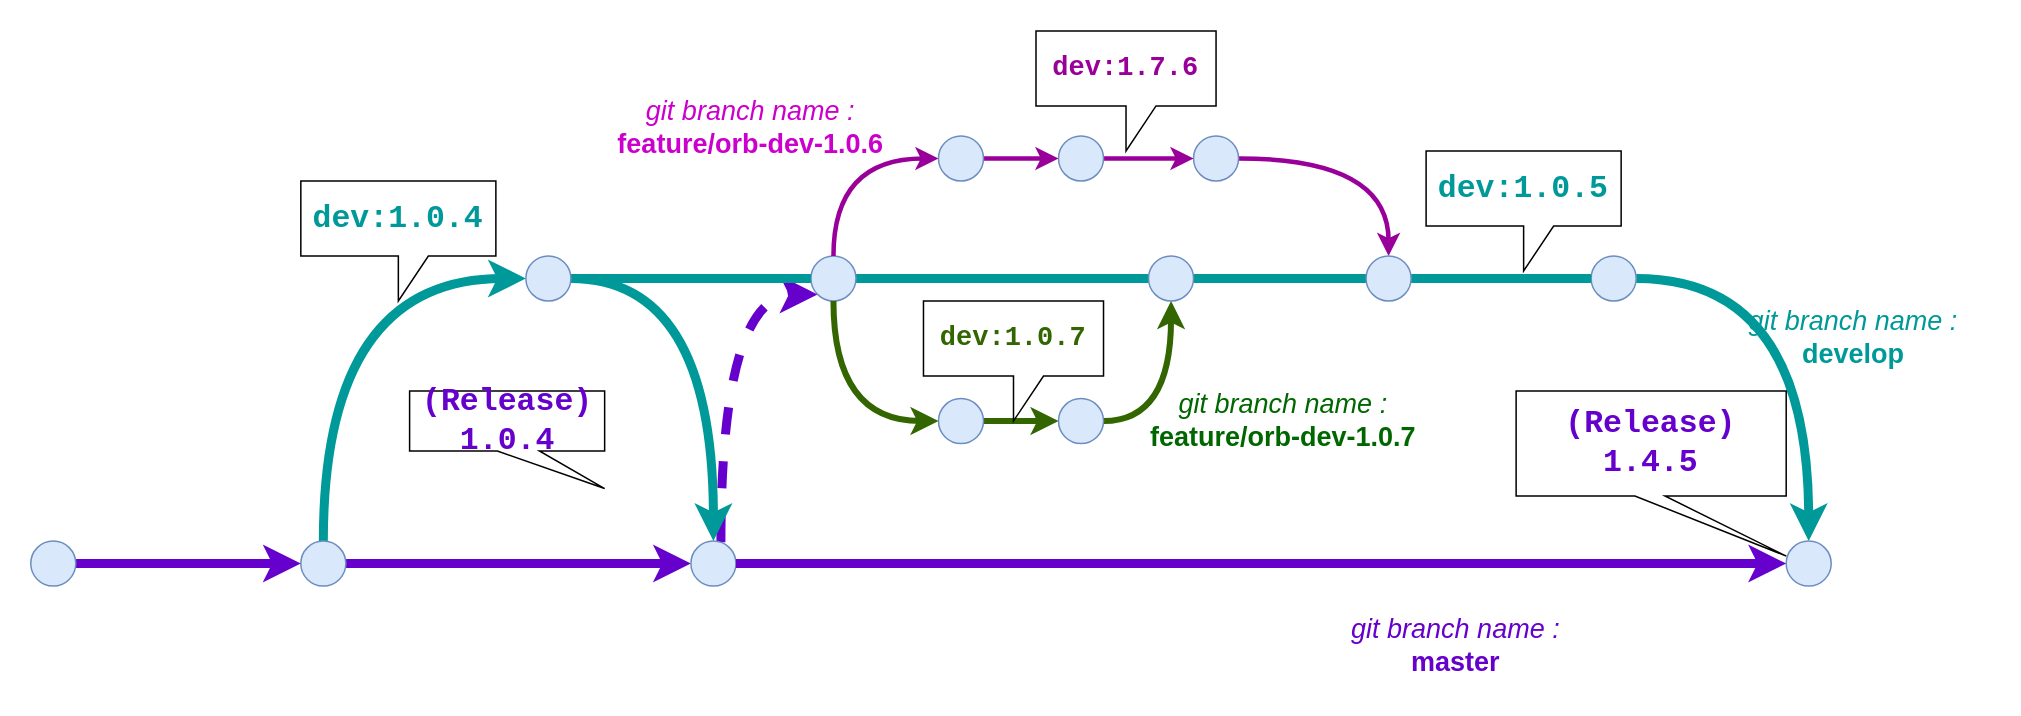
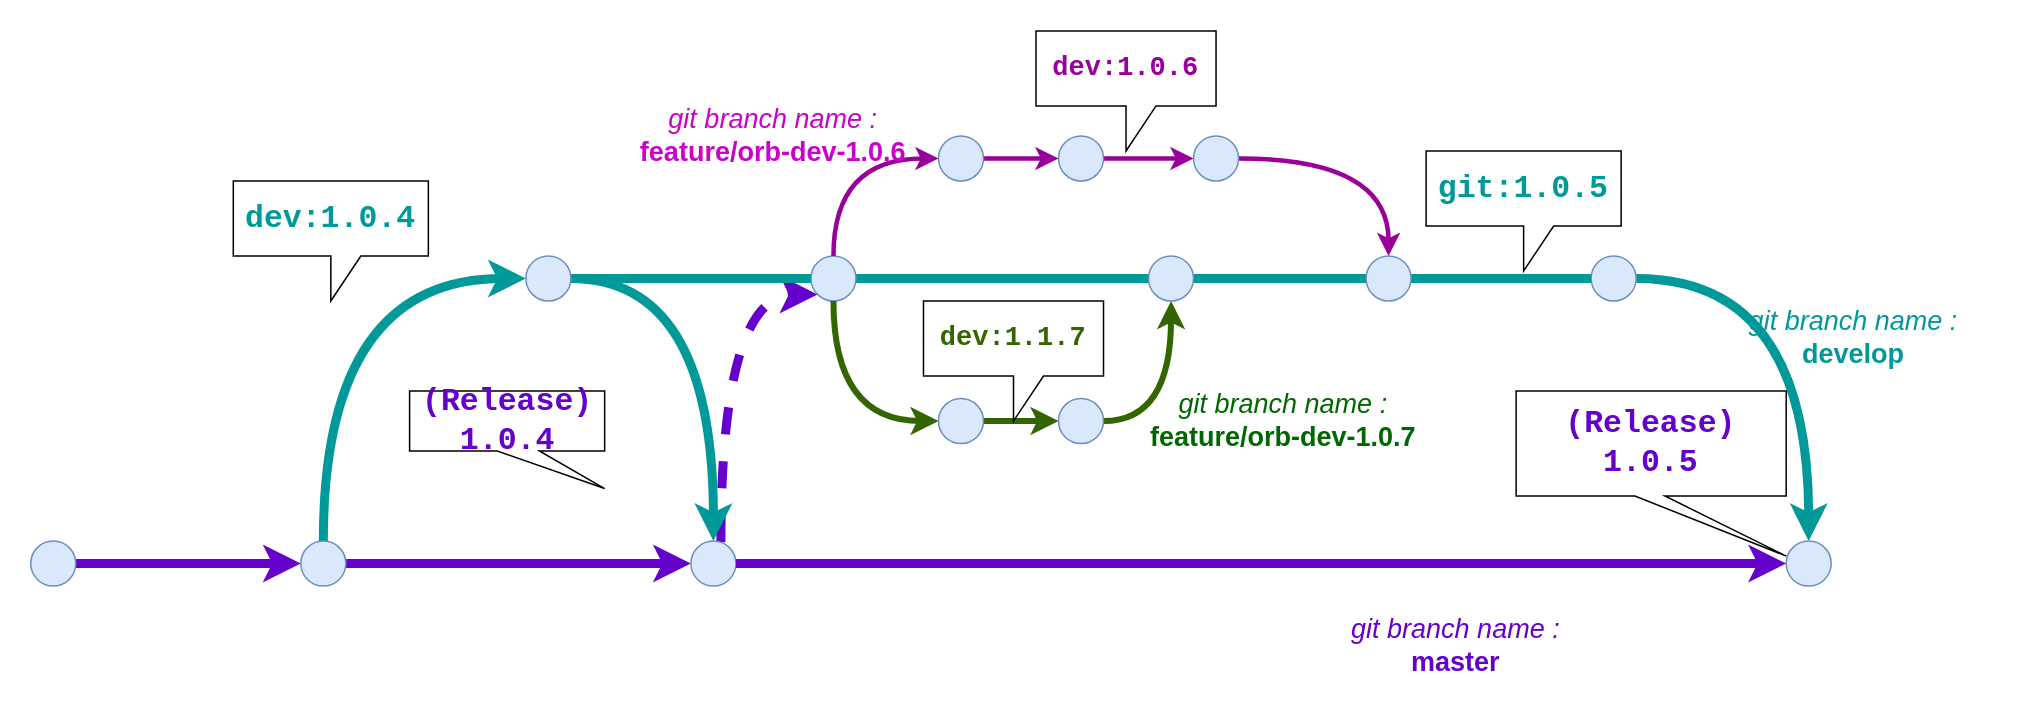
- <mxCell id="34" value="&lt;font face=&quot;Courier New&quot; color=&quot;#990099&quot;&gt;&lt;b&gt;&lt;font style=&quot;font-size: 18px&quot;&gt;dev:1.7.6&lt;/font&gt;&lt;/b&gt;&lt;/font&gt;" style="shape=callout;whiteSpace=wrap;html=1;perimeter=calloutPerimeter;" vertex="1" parent="1"><mxGeometry x="690" y="20" width="120" height="80" as="geometry" /></mxCell>
+ <mxCell id="34" value="&lt;font face=&quot;Courier New&quot; color=&quot;#990099&quot;&gt;&lt;b&gt;&lt;font style=&quot;font-size: 18px&quot;&gt;dev:1.0.6&lt;/font&gt;&lt;/b&gt;&lt;/font&gt;" style="shape=callout;whiteSpace=wrap;html=1;perimeter=calloutPerimeter;" vertex="1" parent="1"><mxGeometry x="690" y="20" width="120" height="80" as="geometry" /></mxCell>
- <mxCell id="39" value="&lt;font style=&quot;font-size: 18px&quot; color=&quot;#CC00CC&quot;&gt;&lt;i&gt;&lt;span style=&quot;font-size: 18px&quot;&gt;git branch name : &lt;/span&gt;&lt;/i&gt;&lt;b style=&quot;font-size: 18px&quot;&gt;&lt;br style=&quot;font-size: 18px&quot;&gt;feature/orb-dev-1.0.6&lt;/b&gt;&lt;/font&gt;" style="text;html=1;strokeColor=none;fillColor=none;align=center;verticalAlign=middle;whiteSpace=wrap;rounded=0;strokeWidth=1;fontSize=18;" vertex="1" parent="1"><mxGeometry x="410" y="60" width="180" height="50" as="geometry" /></mxCell>
+ <mxCell id="39" value="&lt;font style=&quot;font-size: 18px&quot; color=&quot;#CC00CC&quot;&gt;&lt;i&gt;&lt;span style=&quot;font-size: 18px&quot;&gt;git branch name : &lt;/span&gt;&lt;/i&gt;&lt;b style=&quot;font-size: 18px&quot;&gt;&lt;br style=&quot;font-size: 18px&quot;&gt;feature/orb-dev-1.0.6&lt;/b&gt;&lt;/font&gt;" style="text;html=1;strokeColor=none;fillColor=none;align=center;verticalAlign=middle;whiteSpace=wrap;rounded=0;strokeWidth=1;fontSize=18;" vertex="1" parent="1"><mxGeometry x="425" y="65" width="180" height="50" as="geometry" /></mxCell>
- <mxCell id="36" value="&lt;font style=&quot;font-size: 21px&quot; face=&quot;Courier New&quot; color=&quot;#009999&quot;&gt;&lt;b&gt;&lt;font style=&quot;font-size: 21px&quot;&gt;dev:1.0.5&lt;/font&gt;&lt;/b&gt;&lt;/font&gt;" style="shape=callout;whiteSpace=wrap;html=1;perimeter=calloutPerimeter;" vertex="1" parent="1"><mxGeometry x="950" y="100" width="130" height="80" as="geometry" /></mxCell>
+ <mxCell id="36" value="&lt;font style=&quot;font-size: 21px&quot; face=&quot;Courier New&quot; color=&quot;#009999&quot;&gt;&lt;b&gt;&lt;font style=&quot;font-size: 21px&quot;&gt;git:1.0.5&lt;/font&gt;&lt;/b&gt;&lt;/font&gt;" style="shape=callout;whiteSpace=wrap;html=1;perimeter=calloutPerimeter;" vertex="1" parent="1"><mxGeometry x="950" y="100" width="130" height="80" as="geometry" /></mxCell>
- <mxCell id="43" value="&lt;font style=&quot;font-size: 21px&quot; face=&quot;Courier New&quot; color=&quot;#009999&quot;&gt;&lt;b&gt;&lt;font style=&quot;font-size: 21px&quot;&gt;dev:1.0.4&lt;/font&gt;&lt;/b&gt;&lt;/font&gt;" style="shape=callout;whiteSpace=wrap;html=1;perimeter=calloutPerimeter;" vertex="1" parent="1"><mxGeometry x="200" y="120" width="130" height="80" as="geometry" /></mxCell>
+ <mxCell id="43" value="&lt;font style=&quot;font-size: 21px&quot; face=&quot;Courier New&quot; color=&quot;#009999&quot;&gt;&lt;b&gt;&lt;font style=&quot;font-size: 21px&quot;&gt;dev:1.0.4&lt;/font&gt;&lt;/b&gt;&lt;/font&gt;" style="shape=callout;whiteSpace=wrap;html=1;perimeter=calloutPerimeter;" vertex="1" parent="1"><mxGeometry x="155" y="120" width="130" height="80" as="geometry" /></mxCell>
- <mxCell id="35" value="&lt;font face=&quot;Courier New&quot; color=&quot;#336600&quot;&gt;&lt;b&gt;&lt;font style=&quot;font-size: 18px&quot;&gt;dev:1.0.7&lt;/font&gt;&lt;/b&gt;&lt;/font&gt;" style="shape=callout;whiteSpace=wrap;html=1;perimeter=calloutPerimeter;" vertex="1" parent="1"><mxGeometry x="615" y="200" width="120" height="80" as="geometry" /></mxCell>
+ <mxCell id="35" value="&lt;font face=&quot;Courier New&quot; color=&quot;#336600&quot;&gt;&lt;b&gt;&lt;font style=&quot;font-size: 18px&quot;&gt;dev:1.1.7&lt;/font&gt;&lt;/b&gt;&lt;/font&gt;" style="shape=callout;whiteSpace=wrap;html=1;perimeter=calloutPerimeter;" vertex="1" parent="1"><mxGeometry x="615" y="200" width="120" height="80" as="geometry" /></mxCell>
- <mxCell id="37" value="&lt;div&gt;&lt;font style=&quot;font-size: 21px&quot; face=&quot;Courier New&quot;&gt;&lt;b&gt;&lt;font style=&quot;font-size: 21px&quot;&gt;(Release)&lt;/font&gt;&lt;/b&gt;&lt;/font&gt;&lt;/div&gt;&lt;div&gt;&lt;font style=&quot;font-size: 21px&quot; face=&quot;Courier New&quot;&gt;&lt;b&gt;&lt;font style=&quot;font-size: 21px&quot;&gt;1.4.5&lt;/font&gt;&lt;/b&gt;&lt;/font&gt;&lt;/div&gt;" style="shape=callout;whiteSpace=wrap;html=1;perimeter=calloutPerimeter;position2=1;size=40;position=0.44;fontColor=#6600CC;" vertex="1" parent="1"><mxGeometry x="1010" y="260" width="180" height="110" as="geometry" /></mxCell>
+ <mxCell id="37" value="&lt;div&gt;&lt;font style=&quot;font-size: 21px&quot; face=&quot;Courier New&quot;&gt;&lt;b&gt;&lt;font style=&quot;font-size: 21px&quot;&gt;(Release)&lt;/font&gt;&lt;/b&gt;&lt;/font&gt;&lt;/div&gt;&lt;div&gt;&lt;font style=&quot;font-size: 21px&quot; face=&quot;Courier New&quot;&gt;&lt;b&gt;&lt;font style=&quot;font-size: 21px&quot;&gt;1.0.5&lt;/font&gt;&lt;/b&gt;&lt;/font&gt;&lt;/div&gt;" style="shape=callout;whiteSpace=wrap;html=1;perimeter=calloutPerimeter;position2=1;size=40;position=0.44;fontColor=#6600CC;" vertex="1" parent="1"><mxGeometry x="1010" y="260" width="180" height="110" as="geometry" /></mxCell>
